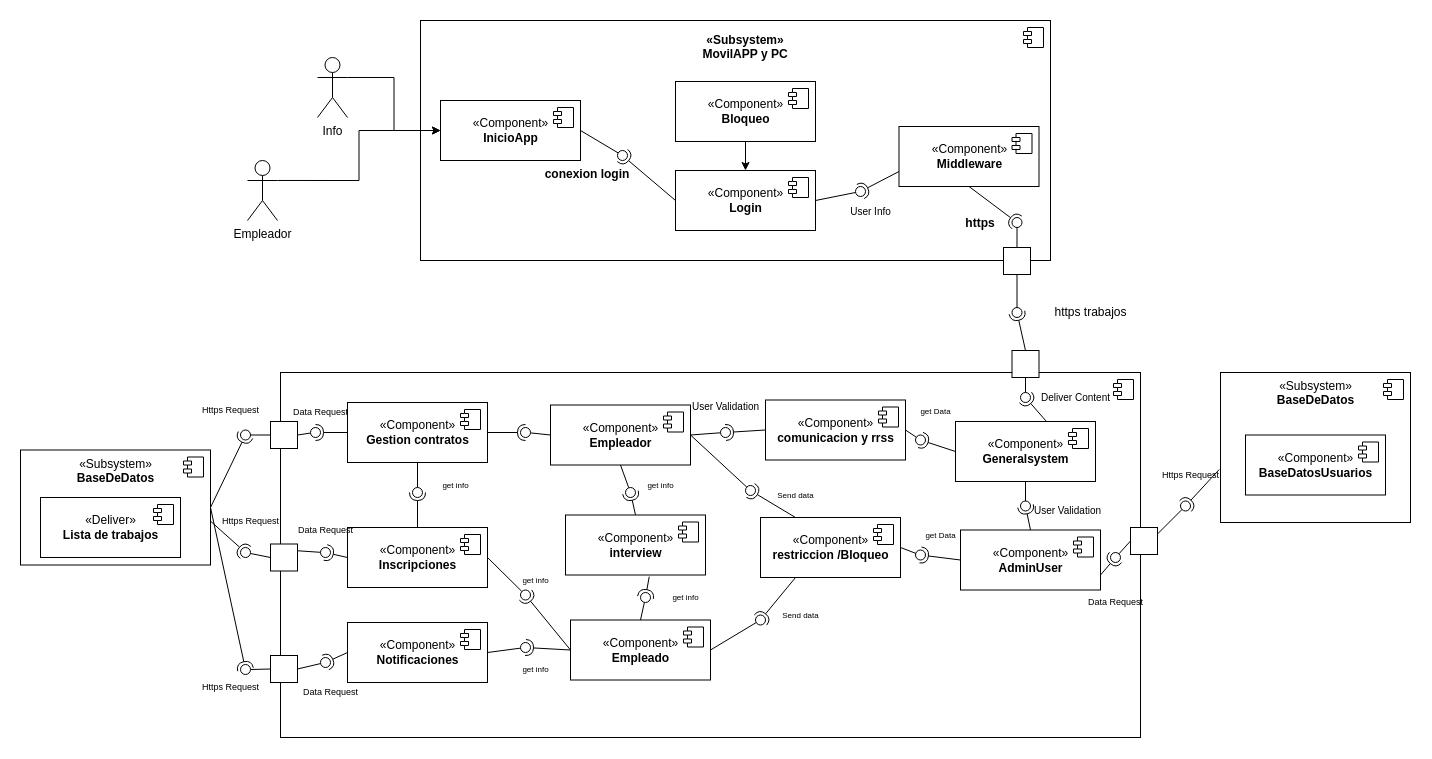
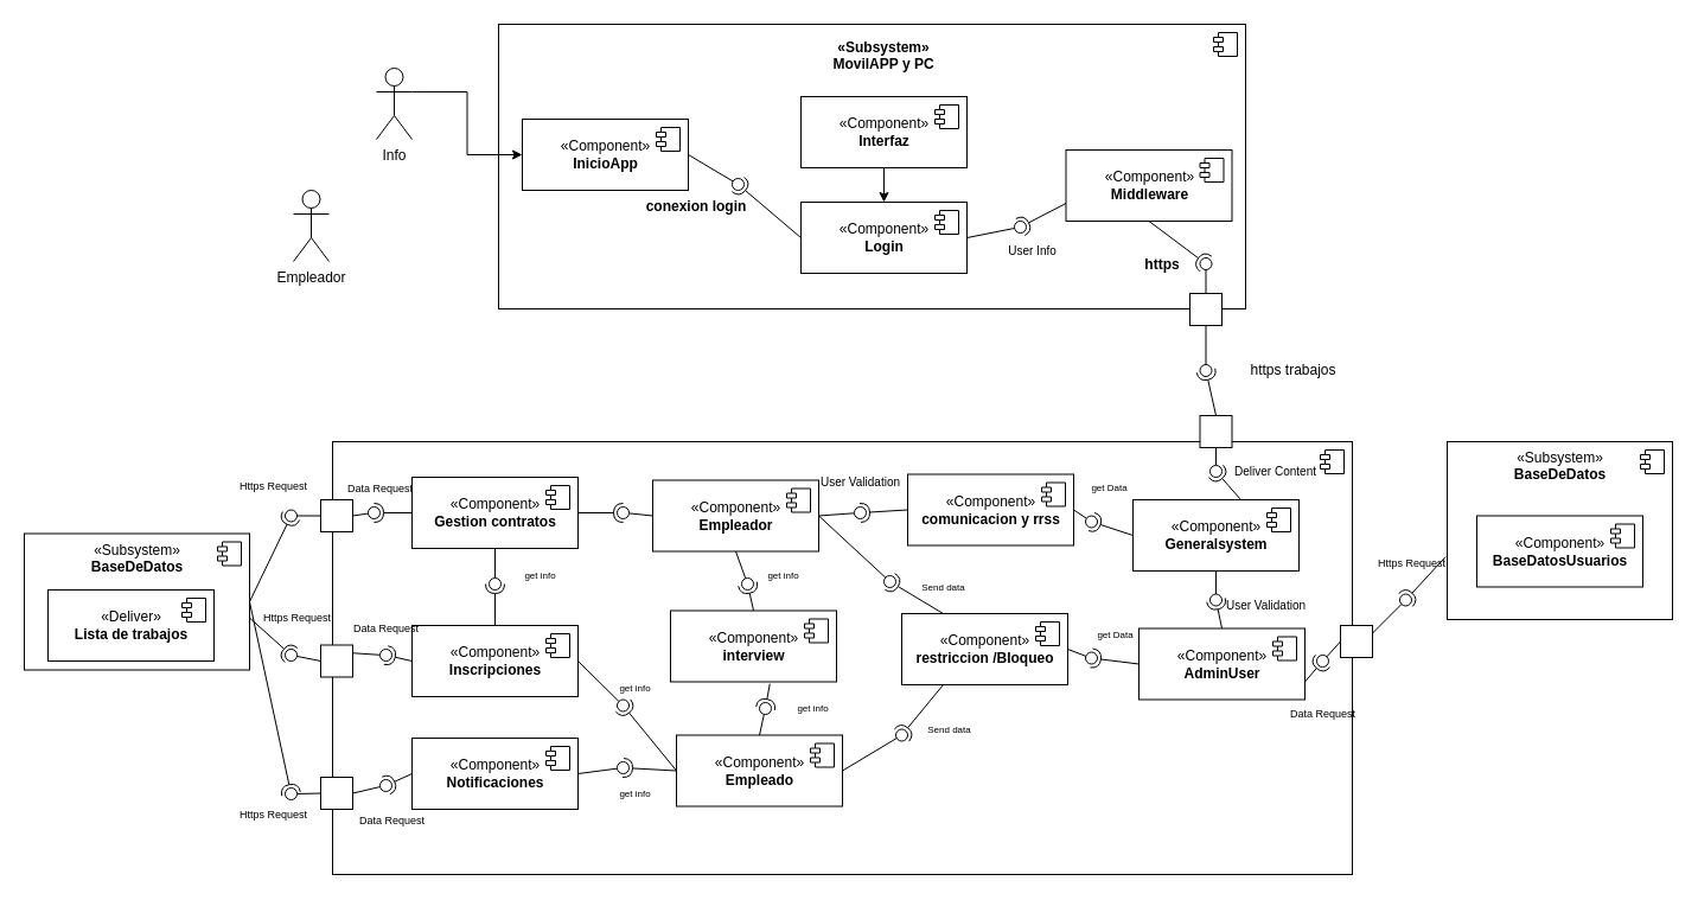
- <mxCell id="14" value="«Component»&lt;br&gt;&lt;b&gt;Bloqueo&lt;/b&gt;" style="html=1;dropTarget=0;" vertex="1" parent="1"><mxGeometry x="675" y="81" width="140" height="60" as="geometry" /></mxCell>
+ <mxCell id="14" value="«Component»&lt;br&gt;&lt;b&gt;Interfaz&lt;/b&gt;" style="html=1;dropTarget=0;" vertex="1" parent="1"><mxGeometry x="675" y="81" width="140" height="60" as="geometry" /></mxCell>
- <mxCell id="6" style="edgeStyle=orthogonalEdgeStyle;rounded=0;orthogonalLoop=1;jettySize=auto;html=1;exitX=1;exitY=0.333;exitDx=0;exitDy=0;exitPerimeter=0;entryX=0;entryY=0.5;entryDx=0;entryDy=0;" edge="1" parent="1" source="7" target="9"><mxGeometry relative="1" as="geometry" /></mxCell>
